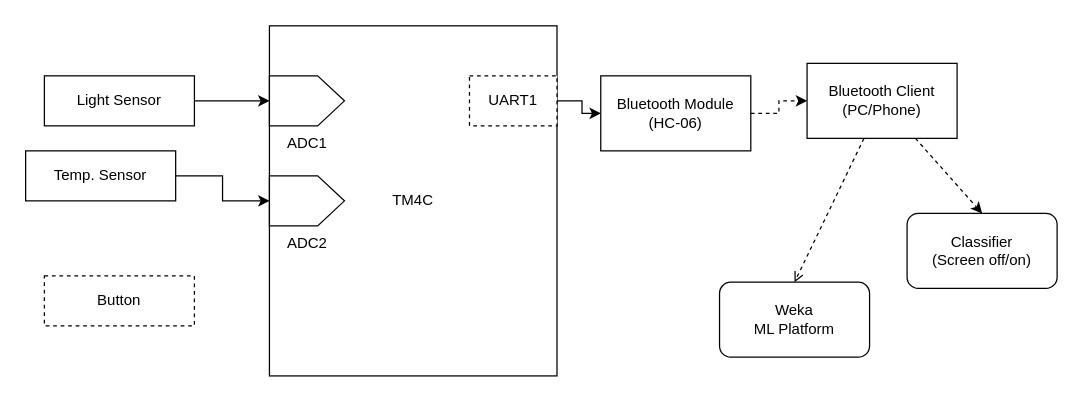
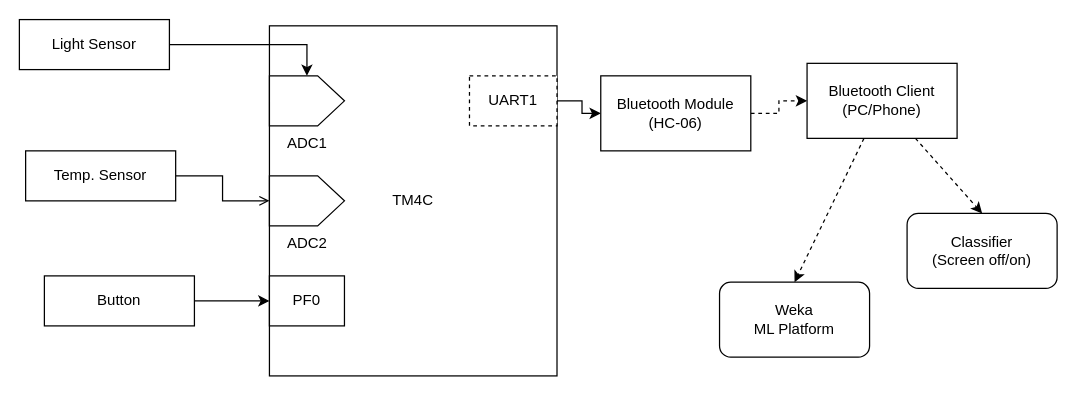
- <mxCell id="4" value="Light Sensor" style="rounded=0;whiteSpace=wrap;html=1;" vertex="1" parent="1"><mxGeometry x="35" y="60" width="120" height="40" as="geometry" /></mxCell>
+ <mxCell id="4" value="Light Sensor" style="rounded=0;whiteSpace=wrap;html=1;" vertex="1" parent="1"><mxGeometry x="15" y="15" width="120" height="40" as="geometry" /></mxCell>
- <mxCell id="5" style="edgeStyle=orthogonalEdgeStyle;rounded=0;orthogonalLoop=1;jettySize=auto;html=1;entryX=0;entryY=0.5;entryDx=0;entryDy=0;entryPerimeter=0;" edge="1" parent="1" source="6" target="8"><mxGeometry relative="1" as="geometry" /></mxCell>
+ <mxCell id="5" style="edgeStyle=orthogonalEdgeStyle;rounded=0;orthogonalLoop=1;jettySize=auto;html=1;entryX=0;entryY=0.5;entryDx=0;entryDy=0;entryPerimeter=0;endArrow=open;" edge="1" parent="1" source="6" target="8"><mxGeometry relative="1" as="geometry" /></mxCell>
- <mxCell id="13" style="rounded=0;orthogonalLoop=1;jettySize=auto;html=1;entryX=0.5;entryY=0;entryDx=0;entryDy=0;dashed=1;endArrow=open;" edge="1" parent="1" source="15" target="16"><mxGeometry relative="1" as="geometry" /></mxCell>
+ <mxCell id="13" style="rounded=0;orthogonalLoop=1;jettySize=auto;html=1;entryX=0.5;entryY=0;entryDx=0;entryDy=0;dashed=1;" edge="1" parent="1" source="15" target="16"><mxGeometry relative="1" as="geometry" /></mxCell>
- <mxCell id="19" value="Button" style="rounded=0;whiteSpace=wrap;html=1;dashed=1;" vertex="1" parent="1"><mxGeometry x="35" y="220" width="120" height="40" as="geometry" /></mxCell>
+ <mxCell id="19" value="Button" style="rounded=0;whiteSpace=wrap;html=1;" vertex="1" parent="1"><mxGeometry x="35" y="220" width="120" height="40" as="geometry" /></mxCell>
+ <mxCell id="18" style="edgeStyle=none;rounded=0;orthogonalLoop=1;jettySize=auto;html=1;" edge="1" parent="1" source="19" target="20"><mxGeometry relative="1" as="geometry" /></mxCell>
+ <mxCell id="20" value="PF0" style="rounded=0;whiteSpace=wrap;html=1;" vertex="1" parent="1"><mxGeometry x="215" y="220" width="60" height="40" as="geometry" /></mxCell>
